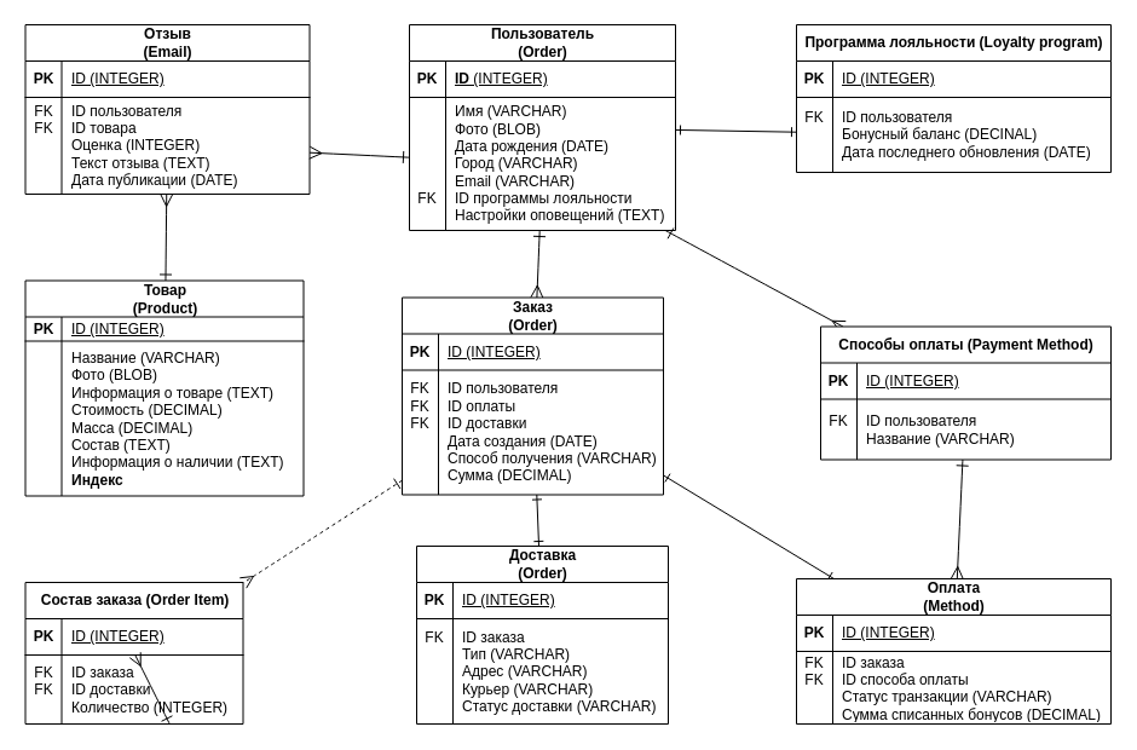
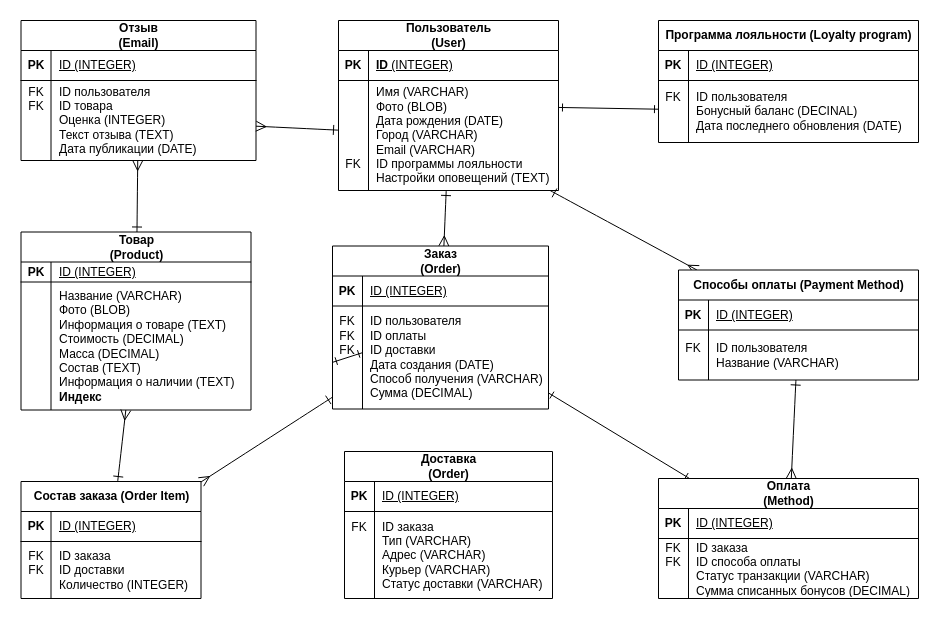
- <mxCell id="12" value="&lt;span style=&quot;white-space: normal;&quot;&gt;Пользователь (Order)&lt;/span&gt;" style="shape=table;startSize=30;container=1;collapsible=1;childLayout=tableLayout;fixedRows=1;rowLines=0;fontStyle=1;align=center;resizeLast=1;html=1;" vertex="1" parent="1"><mxGeometry x="338" y="20" width="220" height="170" as="geometry" /></mxCell>
+ <mxCell id="12" value="&lt;span style=&quot;white-space: normal;&quot;&gt;Пользователь (User)&lt;/span&gt;" style="shape=table;startSize=30;container=1;collapsible=1;childLayout=tableLayout;fixedRows=1;rowLines=0;fontStyle=1;align=center;resizeLast=1;html=1;" vertex="1" parent="1"><mxGeometry x="338" y="20" width="220" height="170" as="geometry" /></mxCell>
- <mxCell id="10" style="rounded=0;orthogonalLoop=1;jettySize=auto;html=1;fontSize=12;startArrow=ERone;startFill=0;endArrow=ERone;endFill=0;" edge="1" parent="1" source="54" target="40"><mxGeometry relative="1" as="geometry"><mxPoint x="660" y="319" as="sourcePoint" /><mxPoint x="718" y="319" as="targetPoint" /></mxGeometry></mxCell>
+ <mxCell id="10" style="rounded=0;orthogonalLoop=1;jettySize=auto;html=1;fontSize=12;startArrow=ERone;startFill=0;endArrow=ERone;endFill=0;" edge="1" parent="1" source="54" target="59"><mxGeometry relative="1" as="geometry"><mxPoint x="660" y="319" as="sourcePoint" /><mxPoint x="718" y="319" as="targetPoint" /></mxGeometry></mxCell>
- <mxCell id="8" style="edgeStyle=none;curved=1;rounded=0;orthogonalLoop=1;jettySize=auto;html=1;fontSize=12;startSize=8;endSize=8;startArrow=ERone;startFill=0;endArrow=ERmany;endFill=0;dashed=1;" edge="1" parent="1" source="54" target="33"><mxGeometry relative="1" as="geometry"><mxPoint x="295" y="380" as="sourcePoint" /><mxPoint x="475" y="517" as="targetPoint" /></mxGeometry></mxCell>
+ <mxCell id="8" style="edgeStyle=none;curved=1;rounded=0;orthogonalLoop=1;jettySize=auto;html=1;fontSize=12;startSize=8;endSize=8;startArrow=ERone;startFill=0;endArrow=ERmany;endFill=0;" edge="1" parent="1" source="54" target="33"><mxGeometry relative="1" as="geometry"><mxPoint x="295" y="380" as="sourcePoint" /><mxPoint x="475" y="517" as="targetPoint" /></mxGeometry></mxCell>
- <mxCell id="6" style="edgeStyle=none;curved=1;rounded=0;orthogonalLoop=1;jettySize=auto;html=1;fontSize=12;startSize=8;endSize=8;startArrow=ERone;startFill=0;endArrow=ERmany;endFill=0;" edge="1" parent="1" source="33" target="39"><mxGeometry relative="1" as="geometry"><mxPoint x="280" y="292" as="sourcePoint" /><mxPoint x="460" y="429" as="targetPoint" /></mxGeometry></mxCell>
+ <mxCell id="6" style="edgeStyle=none;curved=1;rounded=0;orthogonalLoop=1;jettySize=auto;html=1;fontSize=12;startSize=8;endSize=8;startArrow=ERone;startFill=0;endArrow=ERmany;endFill=0;" edge="1" parent="1" source="33" target="68"><mxGeometry relative="1" as="geometry"><mxPoint x="280" y="292" as="sourcePoint" /><mxPoint x="460" y="429" as="targetPoint" /></mxGeometry></mxCell>
